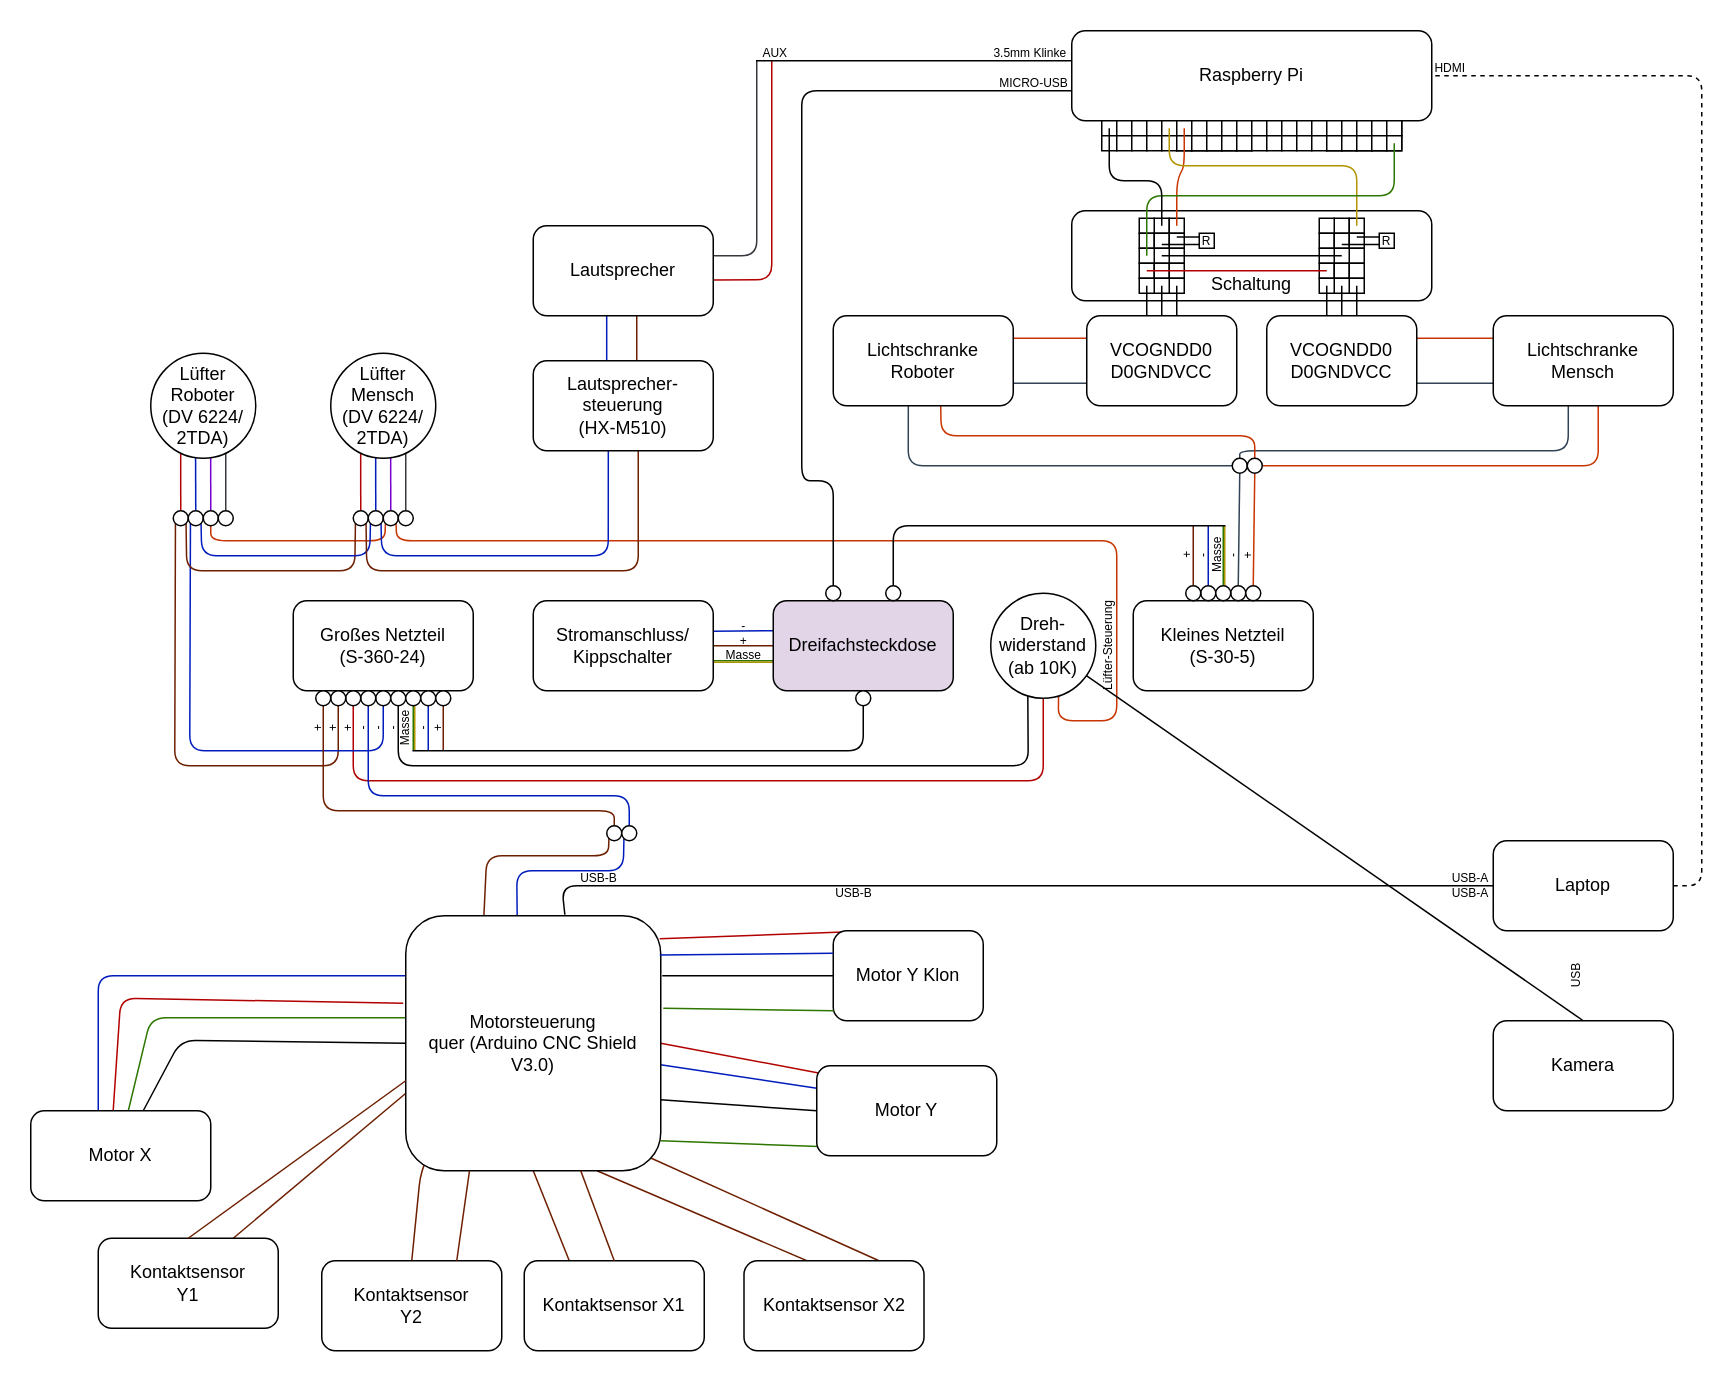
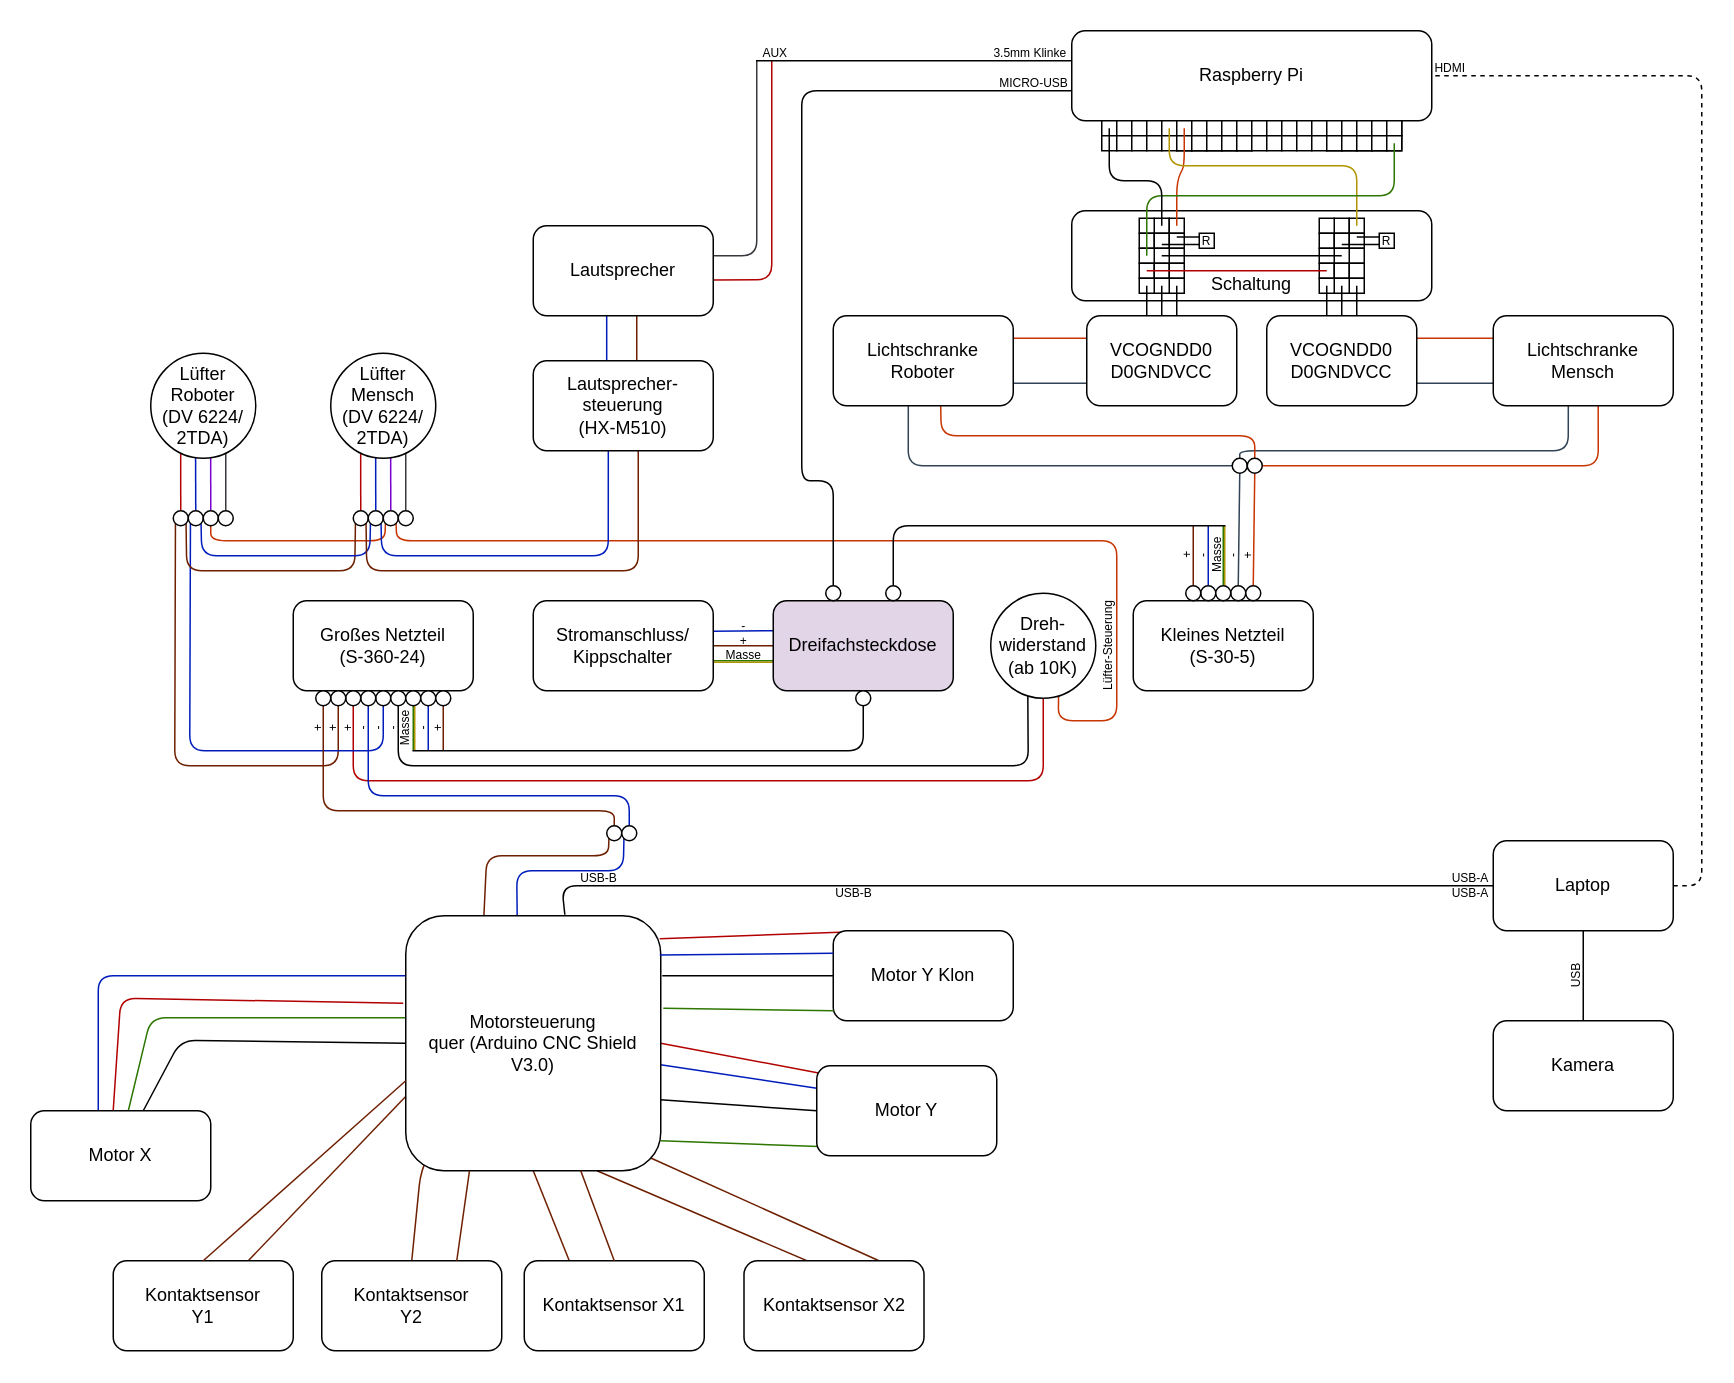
- <mxCell id="138" value="" style="endArrow=none;html=1;exitX=0.5;exitY=0;exitDx=0;exitDy=0;" parent="1" source="135" target="245" edge="1"><mxGeometry width="50" height="50" relative="1" as="geometry"><mxPoint x="1034" y="680" as="sourcePoint" /><mxPoint x="1084" y="630" as="targetPoint" /></mxGeometry></mxCell>
+ <mxCell id="138" value="" style="endArrow=none;html=1;entryX=0.5;entryY=1;entryDx=0;entryDy=0;exitX=0.5;exitY=0;exitDx=0;exitDy=0;" parent="1" source="135" target="134" edge="1"><mxGeometry width="50" height="50" relative="1" as="geometry"><mxPoint x="1034" y="680" as="sourcePoint" /><mxPoint x="1084" y="630" as="targetPoint" /></mxGeometry></mxCell>
- <mxCell id="267" value="Motor Y Klon" style="rounded=1;whiteSpace=wrap;html=1;" vertex="1" parent="1"><mxGeometry x="555" y="620" width="100" height="60" as="geometry" /></mxCell>
+ <mxCell id="267" value="Motor Y Klon" style="rounded=1;whiteSpace=wrap;html=1;" vertex="1" parent="1"><mxGeometry x="555" y="620" width="120" height="60" as="geometry" /></mxCell>
- <mxCell id="260" value="&lt;div&gt;Kontaktsensor&lt;/div&gt;&lt;div&gt;Y1&lt;br&gt;&lt;/div&gt;" style="rounded=1;whiteSpace=wrap;html=1;" parent="1" vertex="1"><mxGeometry x="65" y="825" width="120" height="60" as="geometry" /></mxCell>
+ <mxCell id="260" value="&lt;div&gt;Kontaktsensor&lt;/div&gt;&lt;div&gt;Y1&lt;br&gt;&lt;/div&gt;" style="rounded=1;whiteSpace=wrap;html=1;" parent="1" vertex="1"><mxGeometry x="75" y="840" width="120" height="60" as="geometry" /></mxCell>
